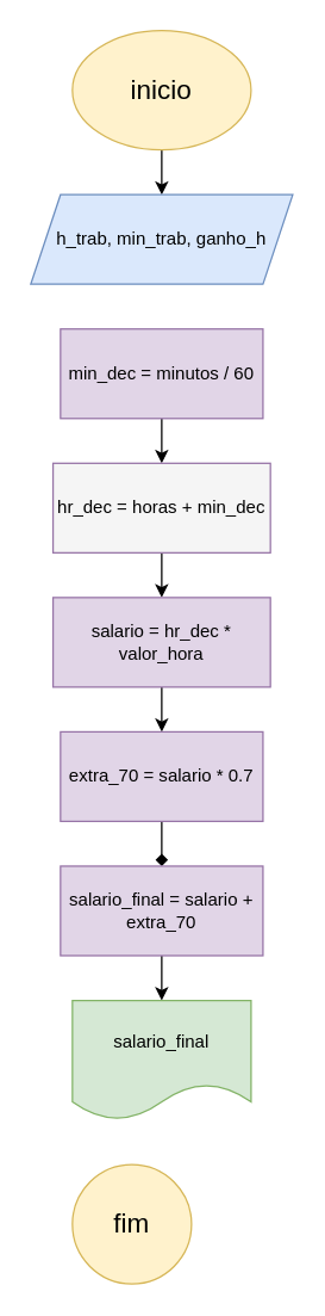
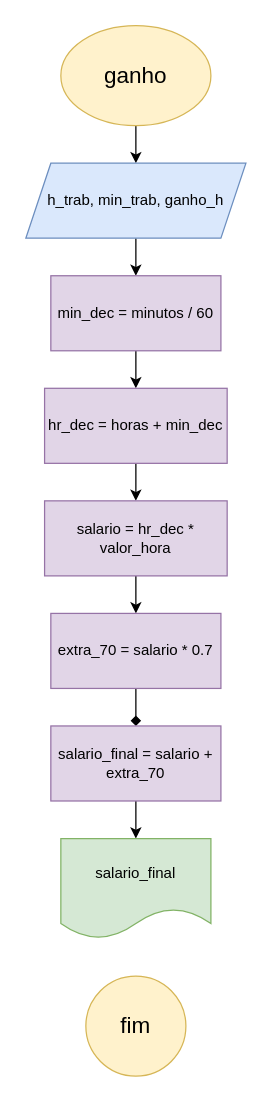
- <mxCell id="3" value="&lt;font style=&quot;font-size: 18px;&quot;&gt;inicio&lt;/font&gt;" style="ellipse;whiteSpace=wrap;html=1;fillColor=#fff2cc;strokeColor=#d6b656;" vertex="1" parent="1"><mxGeometry x="48" y="20" width="120" height="80" as="geometry" /></mxCell>
+ <mxCell id="3" value="&lt;font style=&quot;font-size: 18px;&quot;&gt;ganho&lt;/font&gt;" style="ellipse;whiteSpace=wrap;html=1;fillColor=#fff2cc;strokeColor=#d6b656;" vertex="1" parent="1"><mxGeometry x="48" y="20" width="120" height="80" as="geometry" /></mxCell>
+ <mxCell id="4" value="" style="edgeStyle=orthogonalEdgeStyle;rounded=0;orthogonalLoop=1;jettySize=auto;html=1;" edge="1" parent="1" source="5" target="7"><mxGeometry relative="1" as="geometry" /></mxCell>
- <mxCell id="9" value="hr_dec = horas + min_dec" style="whiteSpace=wrap;html=1;fillColor=#f5f5f5;strokeColor=#9673a6;" vertex="1" parent="1"><mxGeometry x="35" y="310" width="146" height="60" as="geometry" /></mxCell>
+ <mxCell id="9" value="hr_dec = horas + min_dec" style="whiteSpace=wrap;html=1;fillColor=#e1d5e7;strokeColor=#9673a6;" vertex="1" parent="1"><mxGeometry x="35" y="310" width="146" height="60" as="geometry" /></mxCell>
- <mxCell id="17" value="&lt;font style=&quot;font-size: 18px;&quot;&gt;fim&lt;/font&gt;" style="ellipse;whiteSpace=wrap;html=1;fillColor=#fff2cc;strokeColor=#d6b656;" vertex="1" parent="1"><mxGeometry x="48" y="780" width="80" height="80" as="geometry" /></mxCell>
+ <mxCell id="17" value="&lt;font style=&quot;font-size: 18px;&quot;&gt;fim&lt;/font&gt;" style="ellipse;whiteSpace=wrap;html=1;fillColor=#fff2cc;strokeColor=#d6b656;" vertex="1" parent="1"><mxGeometry x="68" y="780" width="80" height="80" as="geometry" /></mxCell>
